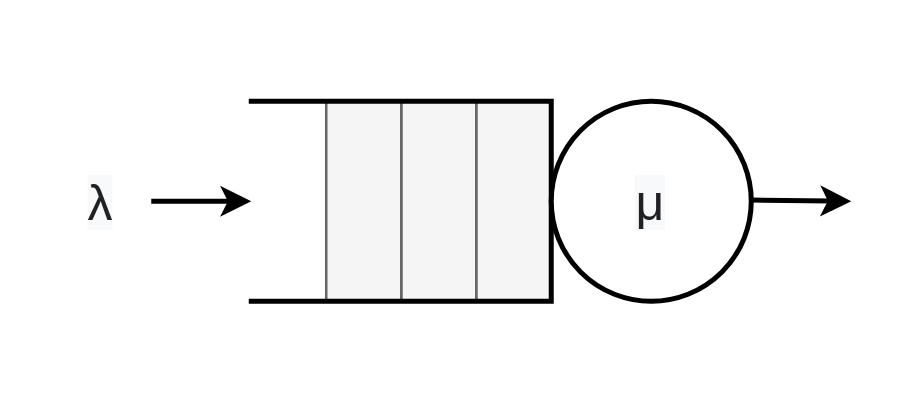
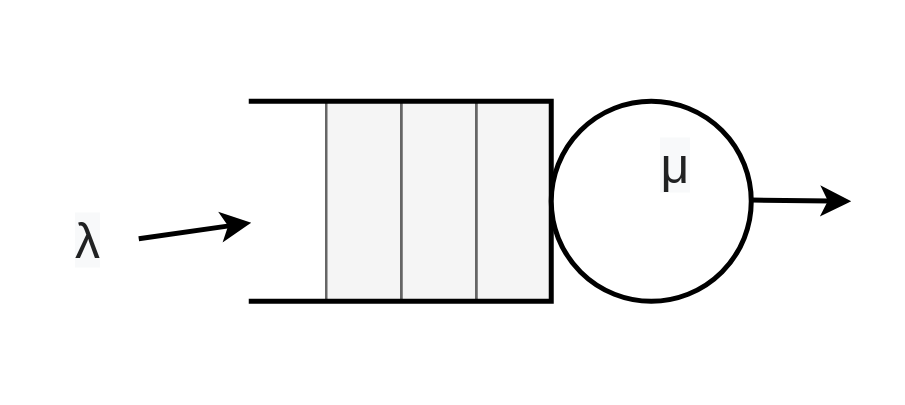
- <mxCell id="6" value="&lt;span style=&quot;color: rgb(32, 33, 34); font-family: sans-serif; font-size: 20px; text-align: left; background-color: rgb(248, 249, 250);&quot;&gt;λ&lt;/span&gt;" style="text;html=1;align=center;verticalAlign=middle;whiteSpace=wrap;rounded=0;fontSize=20;" vertex="1" parent="1"><mxGeometry x="20" y="65" width="40" height="30" as="geometry" /></mxCell>
+ <mxCell id="6" value="&lt;span style=&quot;color: rgb(32, 33, 34); font-family: sans-serif; font-size: 20px; text-align: left; background-color: rgb(248, 249, 250);&quot;&gt;λ&lt;/span&gt;" style="text;html=1;align=center;verticalAlign=middle;whiteSpace=wrap;rounded=0;fontSize=20;" vertex="1" parent="1"><mxGeometry x="15" y="80" width="40" height="30" as="geometry" /></mxCell>
- <mxCell id="8" value="&lt;span style=&quot;color: rgb(32, 33, 34); font-family: sans-serif; text-align: left; background-color: rgb(248, 249, 250);&quot;&gt;&lt;font style=&quot;font-size: 20px;&quot;&gt;μ&lt;/font&gt;&lt;/span&gt;" style="text;html=1;align=center;verticalAlign=middle;whiteSpace=wrap;rounded=0;fontSize=20;" vertex="1" parent="1"><mxGeometry x="240" y="65" width="40" height="30" as="geometry" /></mxCell>
+ <mxCell id="8" value="&lt;span style=&quot;color: rgb(32, 33, 34); font-family: sans-serif; text-align: left; background-color: rgb(248, 249, 250);&quot;&gt;&lt;font style=&quot;font-size: 20px;&quot;&gt;μ&lt;/font&gt;&lt;/span&gt;" style="text;html=1;align=center;verticalAlign=middle;whiteSpace=wrap;rounded=0;fontSize=20;" vertex="1" parent="1"><mxGeometry x="250" y="50" width="40" height="30" as="geometry" /></mxCell>
